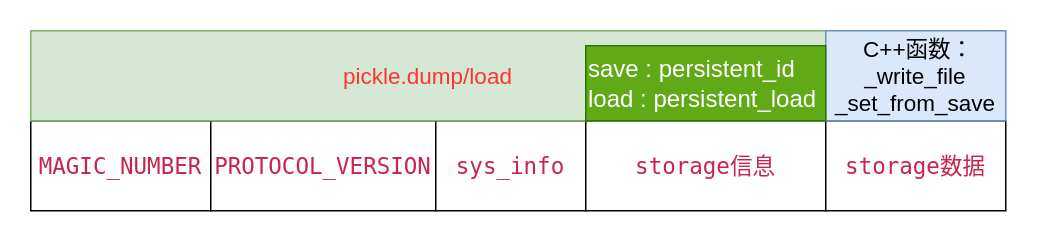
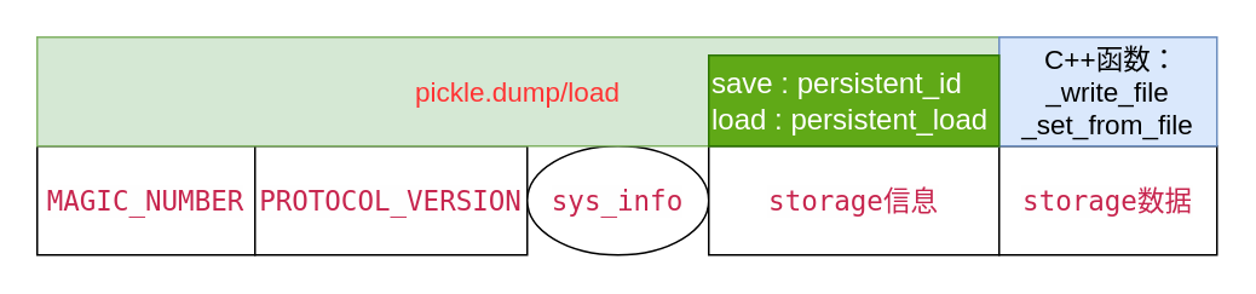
- <mxCell id="10" value="&amp;nbsp;C++函数：&lt;br&gt;_write_file&lt;br&gt;_set_from_save" style="rounded=0;whiteSpace=wrap;html=1;fillColor=#dae8fc;strokeColor=#6c8ebf;fontSize=15;align=center;" vertex="1" parent="1"><mxGeometry x="550" y="20" width="120" height="60" as="geometry" /></mxCell>
+ <mxCell id="10" value="&amp;nbsp;C++函数：&lt;br&gt;_write_file&lt;br&gt;_set_from_file" style="rounded=0;whiteSpace=wrap;html=1;fillColor=#dae8fc;strokeColor=#6c8ebf;fontSize=15;align=center;" vertex="1" parent="1"><mxGeometry x="550" y="20" width="120" height="60" as="geometry" /></mxCell>
- <mxCell id="6" value="&lt;span style=&quot;color: rgb(199, 37, 78); font-family: &amp;quot;source code pro&amp;quot;, monospace; font-size: 15px; text-align: left; background-color: rgb(254, 254, 254);&quot;&gt;sys_info&lt;/span&gt;" style="rounded=0;whiteSpace=wrap;html=1;fontSize=15;" vertex="1" parent="1"><mxGeometry x="290" y="80" width="100" height="60" as="geometry" /></mxCell>
+ <mxCell id="6" value="&lt;span style=&quot;color: rgb(199, 37, 78); font-family: &amp;quot;source code pro&amp;quot;, monospace; font-size: 15px; text-align: left; background-color: rgb(254, 254, 254);&quot;&gt;sys_info&lt;/span&gt;" style="ellipse;whiteSpace=wrap;html=1;fontSize=15;" vertex="1" parent="1"><mxGeometry x="290" y="80" width="100" height="60" as="geometry" /></mxCell>
